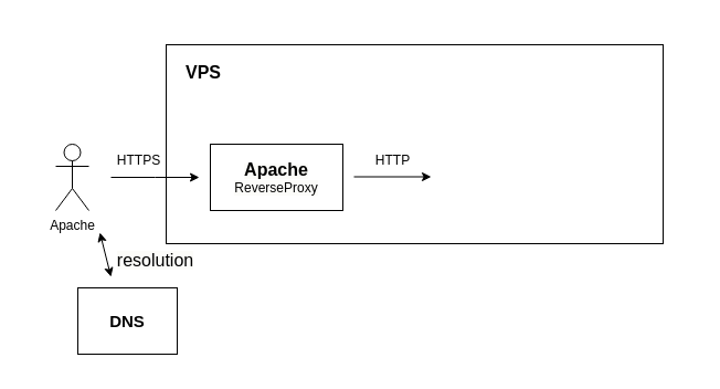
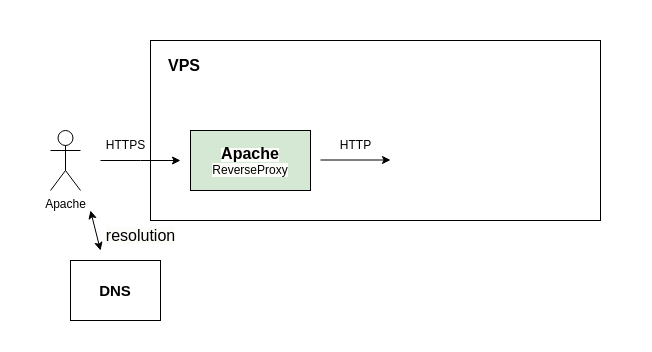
- <mxCell id="6" value="&lt;span style=&quot;text-align: start; background-color: oklch(0.99 0.004 106.471);&quot;&gt;&lt;b style=&quot;font-size: 16px;&quot;&gt;&lt;font style=&quot;&quot; face=&quot;Helvetica&quot;&gt;Apache&lt;/font&gt;&lt;/b&gt;&lt;/span&gt;&lt;div&gt;&lt;div&gt;&lt;span style=&quot;text-align: start; background-color: oklch(0.99 0.004 106.471);&quot;&gt;&lt;font face=&quot;Helvetica&quot; style=&quot;font-size: 12px;&quot;&gt;ReverseProxy&lt;/font&gt;&lt;/span&gt;&lt;/div&gt;&lt;/div&gt;" style="rounded=0;whiteSpace=wrap;html=1;" vertex="1" parent="1"><mxGeometry x="190" y="130" width="120" height="60" as="geometry" /></mxCell>
+ <mxCell id="6" value="&lt;span style=&quot;text-align: start; background-color: oklch(0.99 0.004 106.471);&quot;&gt;&lt;b style=&quot;font-size: 16px;&quot;&gt;&lt;font style=&quot;&quot; face=&quot;Helvetica&quot;&gt;Apache&lt;/font&gt;&lt;/b&gt;&lt;/span&gt;&lt;div&gt;&lt;div&gt;&lt;span style=&quot;text-align: start; background-color: oklch(0.99 0.004 106.471);&quot;&gt;&lt;font face=&quot;Helvetica&quot; style=&quot;font-size: 12px;&quot;&gt;ReverseProxy&lt;/font&gt;&lt;/span&gt;&lt;/div&gt;&lt;/div&gt;" style="rounded=0;whiteSpace=wrap;html=1;fillColor=#d5e8d4;" vertex="1" parent="1"><mxGeometry x="190" y="130" width="120" height="60" as="geometry" /></mxCell>
